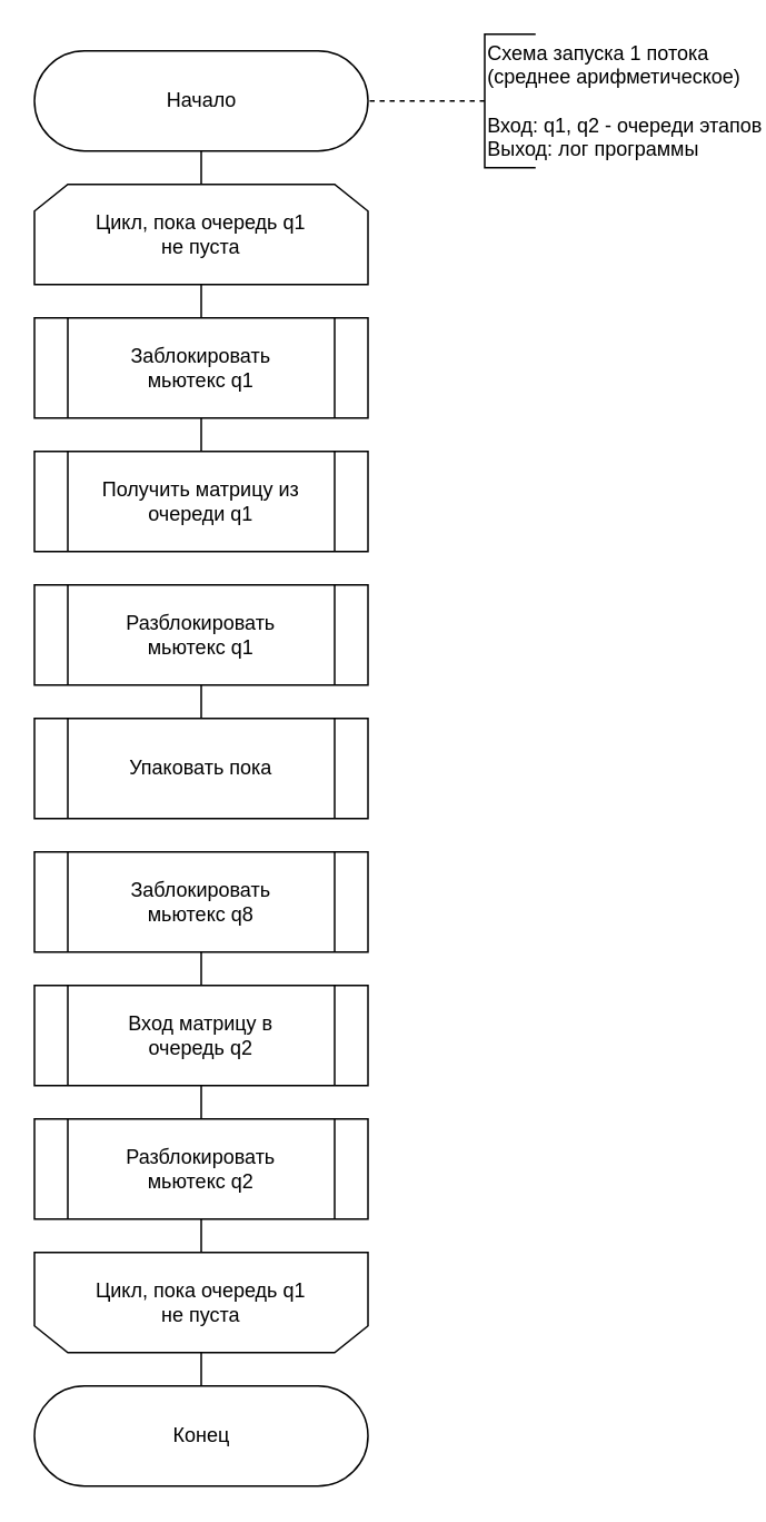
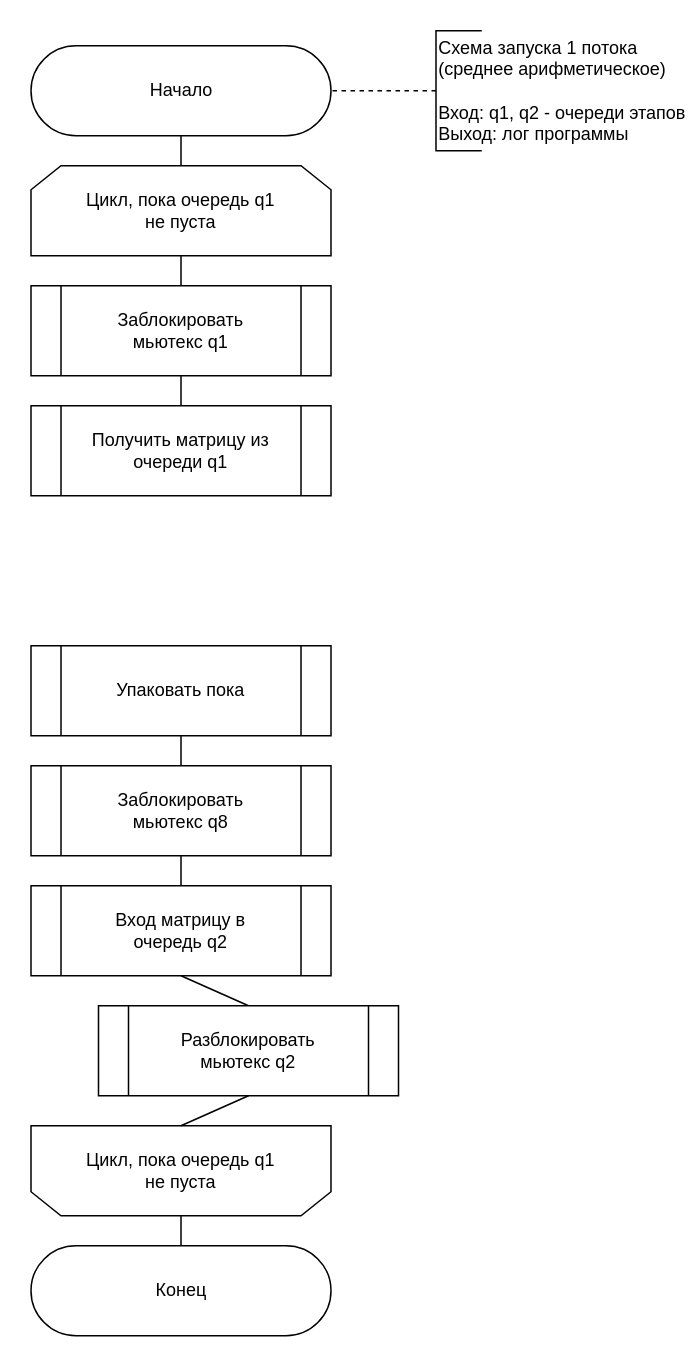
- <mxCell id="15" value="Разблокировать&lt;br&gt;мьютекс q1" style="shape=process;whiteSpace=wrap;html=1;backgroundOutline=1;" parent="1" vertex="1"><mxGeometry x="20" y="350" width="200" height="60" as="geometry" /></mxCell>
- <mxCell id="14" style="edgeStyle=none;html=1;exitX=0.5;exitY=1;exitDx=0;exitDy=0;entryX=0.5;entryY=0;entryDx=0;entryDy=0;endArrow=none;endFill=0;" parent="1" source="15" target="17" edge="1"><mxGeometry relative="1" as="geometry" /></mxCell>
+ <mxCell id="16" style="edgeStyle=none;html=1;exitX=0.5;exitY=1;exitDx=0;exitDy=0;entryX=0.5;entryY=0;entryDx=0;entryDy=0;endArrow=none;endFill=0;" parent="1" source="17" target="19" edge="1"><mxGeometry relative="1" as="geometry" /></mxCell>
- <mxCell id="22" value="Разблокировать&lt;br&gt;мьютекс q2" style="shape=process;whiteSpace=wrap;html=1;backgroundOutline=1;" parent="1" vertex="1"><mxGeometry x="20" y="670" width="200" height="60" as="geometry" /></mxCell>
+ <mxCell id="22" value="Разблокировать&lt;br&gt;мьютекс q2" style="shape=process;whiteSpace=wrap;html=1;backgroundOutline=1;" parent="1" vertex="1"><mxGeometry x="65" y="670" width="200" height="60" as="geometry" /></mxCell>
